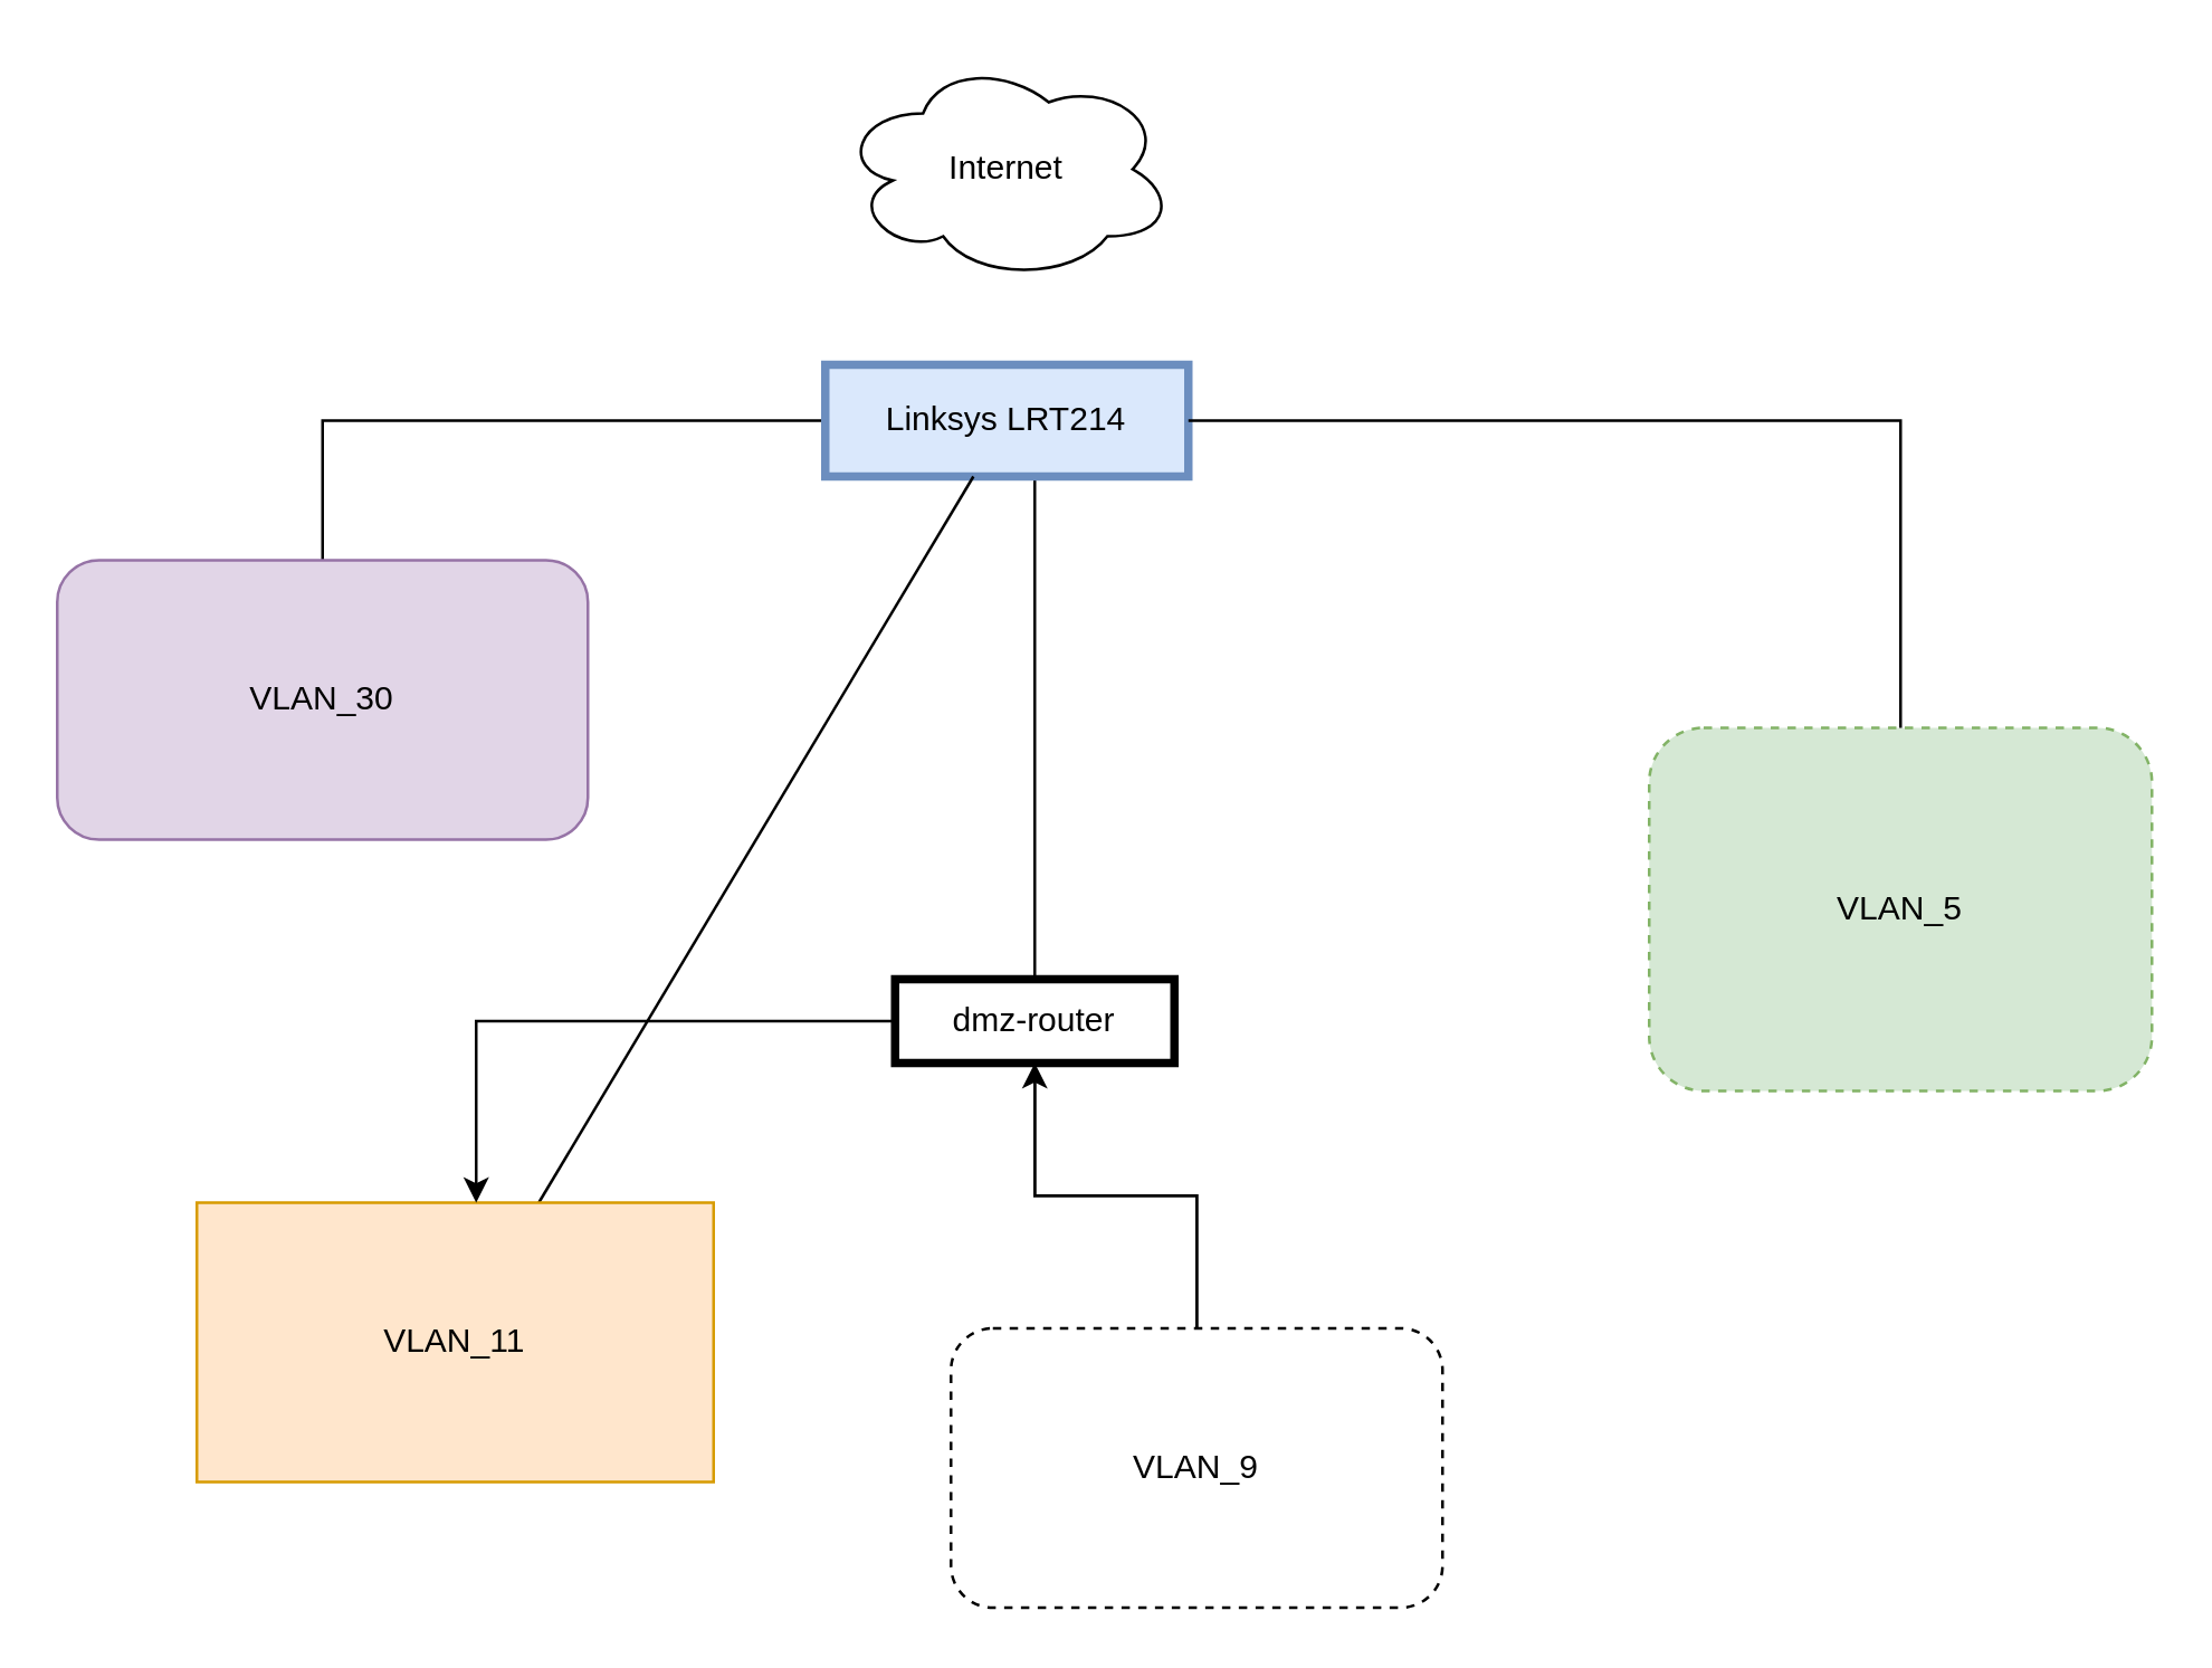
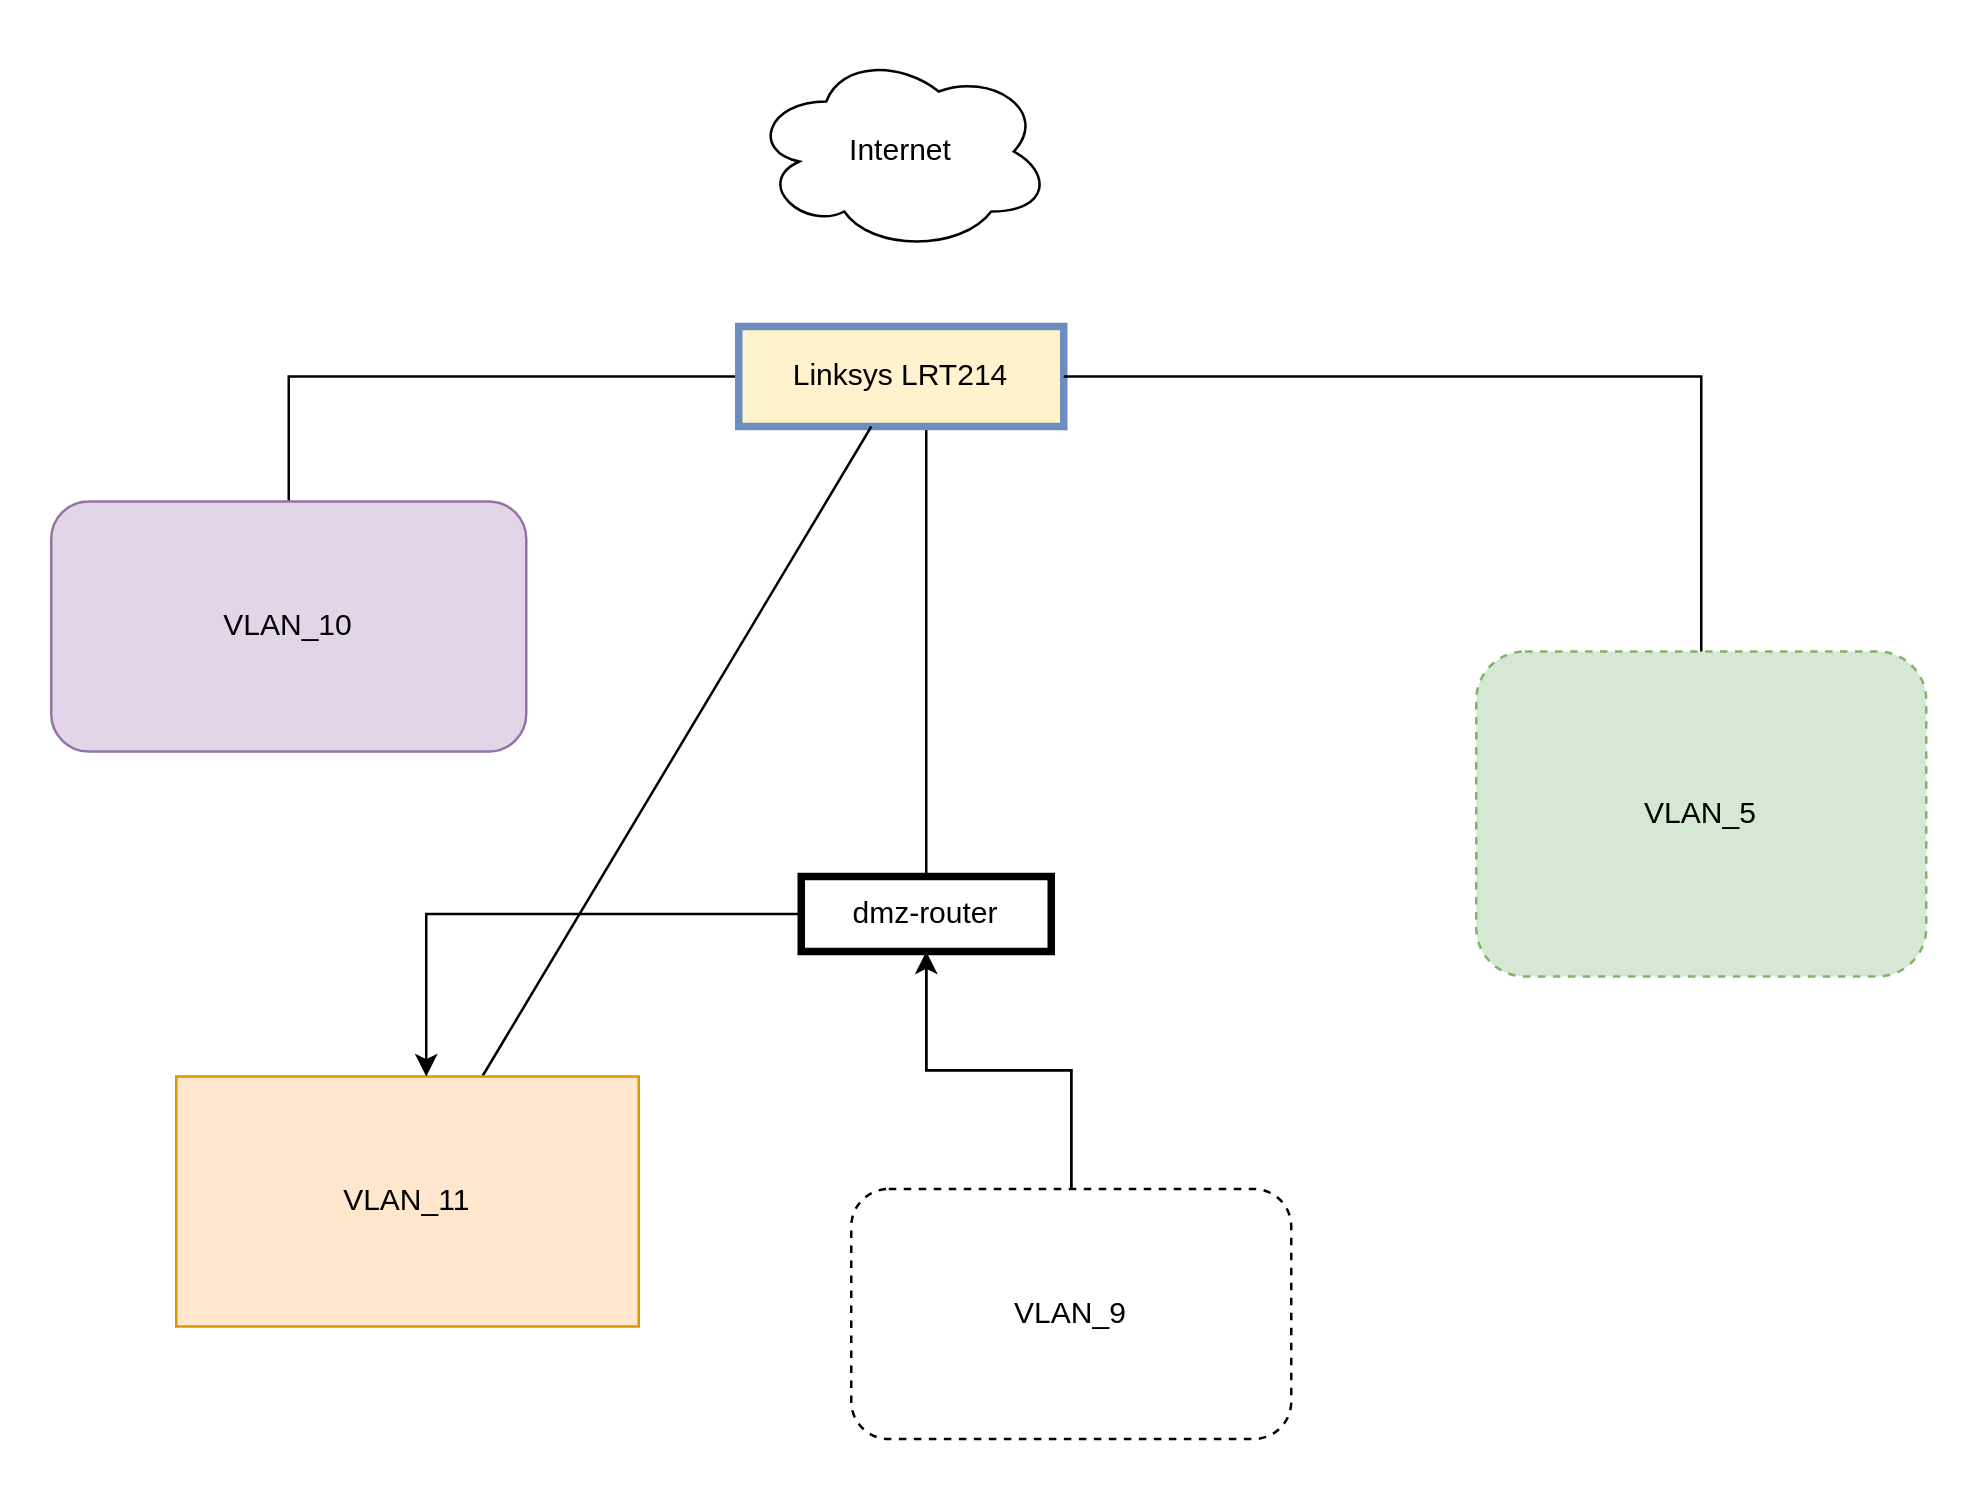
- <mxCell id="5" value="Linksys&amp;nbsp;LRT214" style="rounded=0;whiteSpace=wrap;html=1;fillColor=#dae8fc;strokeColor=#6c8ebf;strokeWidth=3;" parent="1" vertex="1"><mxGeometry x="295" y="130" width="130" height="40" as="geometry" /></mxCell>
+ <mxCell id="5" value="Linksys&amp;nbsp;LRT214" style="rounded=0;whiteSpace=wrap;html=1;fillColor=#fff2cc;strokeColor=#6c8ebf;strokeWidth=3;" parent="1" vertex="1"><mxGeometry x="295" y="130" width="130" height="40" as="geometry" /></mxCell>
- <mxCell id="9" value="VLAN_30" style="rounded=1;whiteSpace=wrap;html=1;fillColor=#e1d5e7;strokeColor=#9673a6;gradientColor=none;" vertex="1" parent="1"><mxGeometry x="20" y="200" width="190" height="100" as="geometry" /></mxCell>
+ <mxCell id="9" value="VLAN_10" style="rounded=1;whiteSpace=wrap;html=1;fillColor=#e1d5e7;strokeColor=#9673a6;gradientColor=none;" vertex="1" parent="1"><mxGeometry x="20" y="200" width="190" height="100" as="geometry" /></mxCell>
